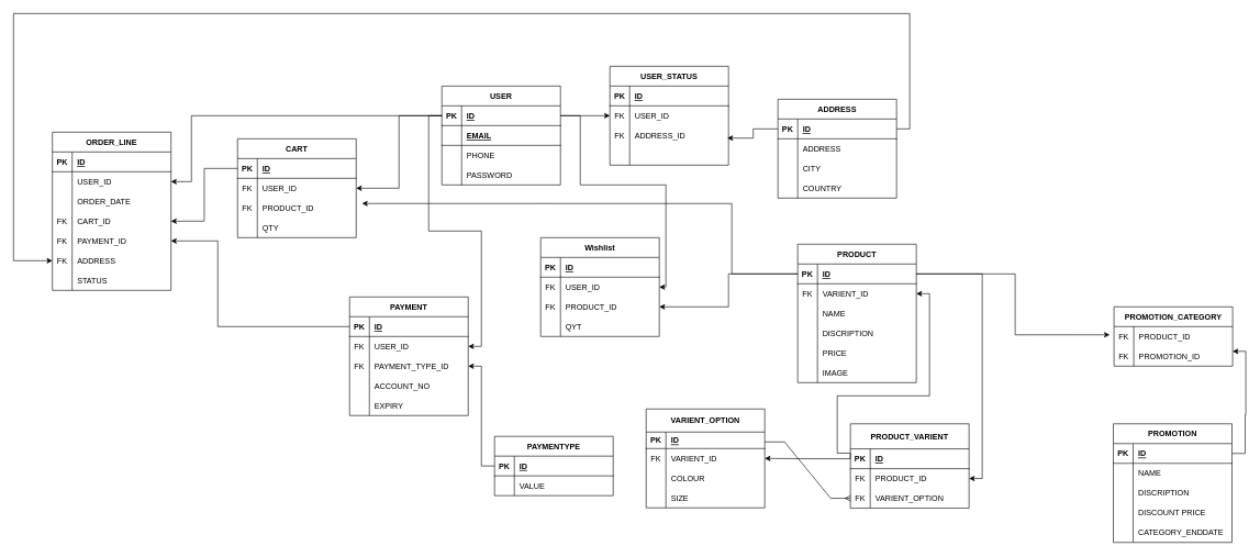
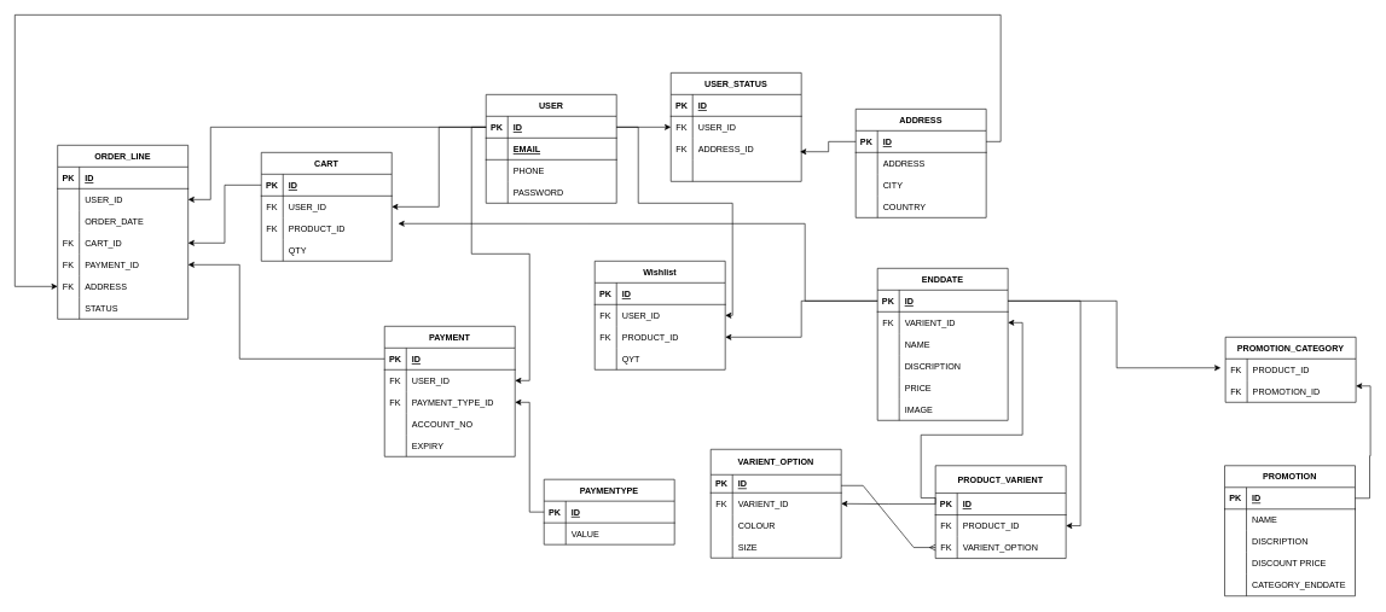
- <mxCell id="15" value="PRODUCT" style="shape=table;startSize=30;container=1;collapsible=1;childLayout=tableLayout;fixedRows=1;rowLines=0;fontStyle=1;align=center;resizeLast=1;" parent="1" vertex="1"><mxGeometry x="1210" y="370" width="180" height="210" as="geometry" /></mxCell>
+ <mxCell id="15" value="ENDDATE" style="shape=table;startSize=30;container=1;collapsible=1;childLayout=tableLayout;fixedRows=1;rowLines=0;fontStyle=1;align=center;resizeLast=1;" parent="1" vertex="1"><mxGeometry x="1210" y="370" width="180" height="210" as="geometry" /></mxCell>
